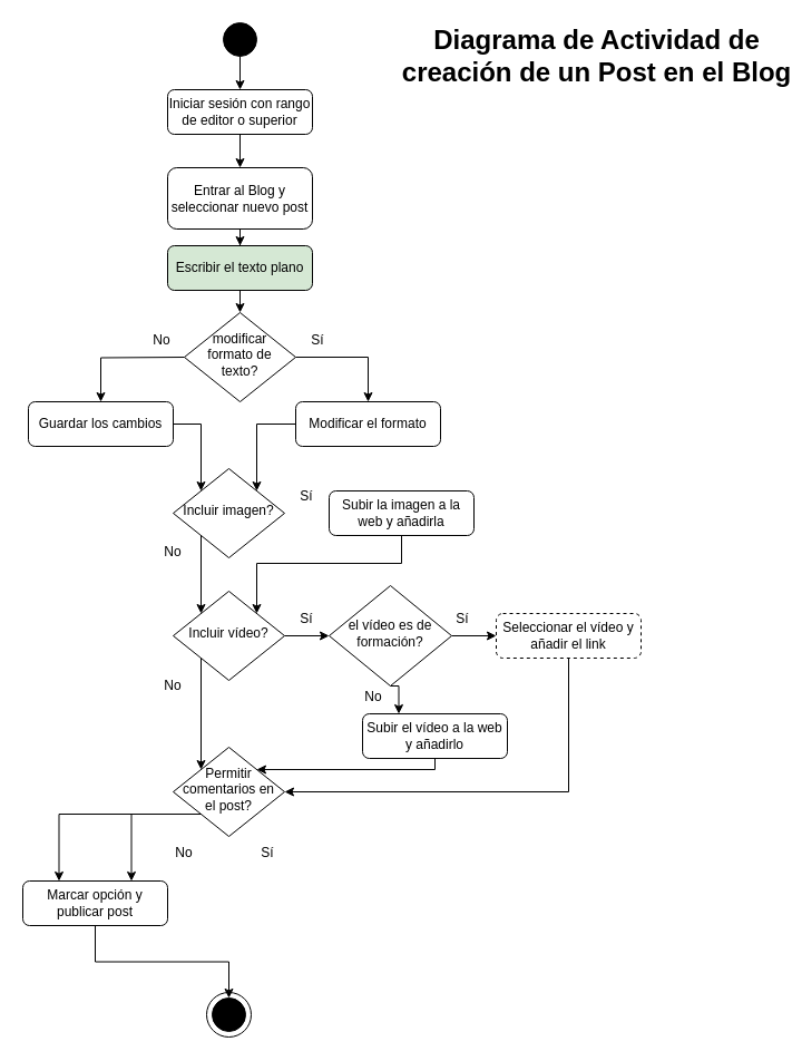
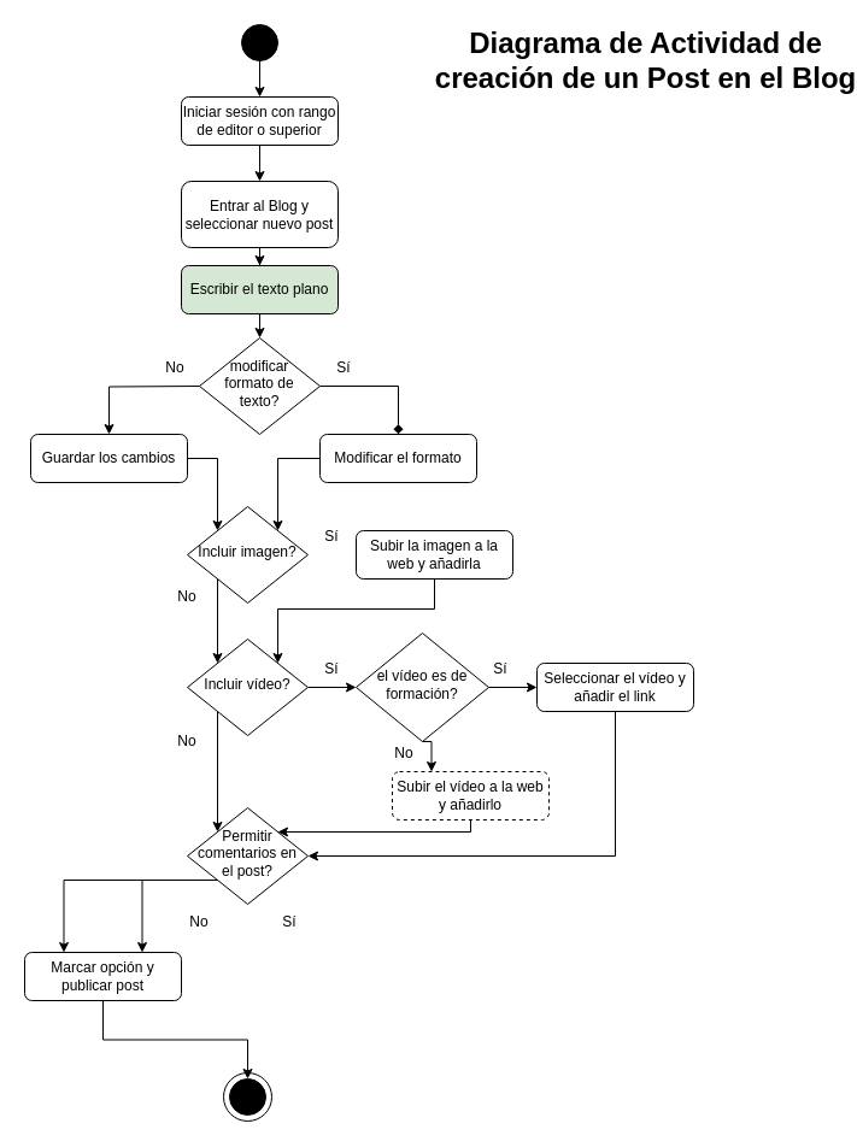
- <mxCell id="9" style="edgeStyle=orthogonalEdgeStyle;rounded=0;orthogonalLoop=1;jettySize=auto;html=1;exitX=1;exitY=0.5;exitDx=0;exitDy=0;entryX=0.5;entryY=0;entryDx=0;entryDy=0;" edge="1" parent="1" source="10" target="13"><mxGeometry relative="1" as="geometry"><mxPoint x="315" y="320" as="targetPoint" /></mxGeometry></mxCell>
+ <mxCell id="9" style="edgeStyle=orthogonalEdgeStyle;rounded=0;orthogonalLoop=1;jettySize=auto;html=1;exitX=1;exitY=0.5;exitDx=0;exitDy=0;entryX=0.5;entryY=0;entryDx=0;entryDy=0;endArrow=diamond;" edge="1" parent="1" source="10" target="13"><mxGeometry relative="1" as="geometry"><mxPoint x="315" y="320" as="targetPoint" /></mxGeometry></mxCell>
- <mxCell id="41" value="Seleccionar el vídeo y añadir el link" style="rounded=1;whiteSpace=wrap;html=1;fontSize=12;glass=0;strokeWidth=1;shadow=0;dashed=1;" vertex="1" parent="1"><mxGeometry x="445" y="550" width="130" height="40" as="geometry" /></mxCell>
+ <mxCell id="41" value="Seleccionar el vídeo y añadir el link" style="rounded=1;whiteSpace=wrap;html=1;fontSize=12;glass=0;strokeWidth=1;shadow=0;" vertex="1" parent="1"><mxGeometry x="445" y="550" width="130" height="40" as="geometry" /></mxCell>
- <mxCell id="24" value="Subir el vídeo a la web y añadirlo" style="rounded=1;whiteSpace=wrap;html=1;fontSize=12;glass=0;strokeWidth=1;shadow=0;" vertex="1" parent="1"><mxGeometry x="325" y="640" width="130" height="40" as="geometry" /></mxCell>
+ <mxCell id="24" value="Subir el vídeo a la web y añadirlo" style="rounded=1;whiteSpace=wrap;html=1;fontSize=12;glass=0;strokeWidth=1;shadow=0;dashed=1;" vertex="1" parent="1"><mxGeometry x="325" y="640" width="130" height="40" as="geometry" /></mxCell>
